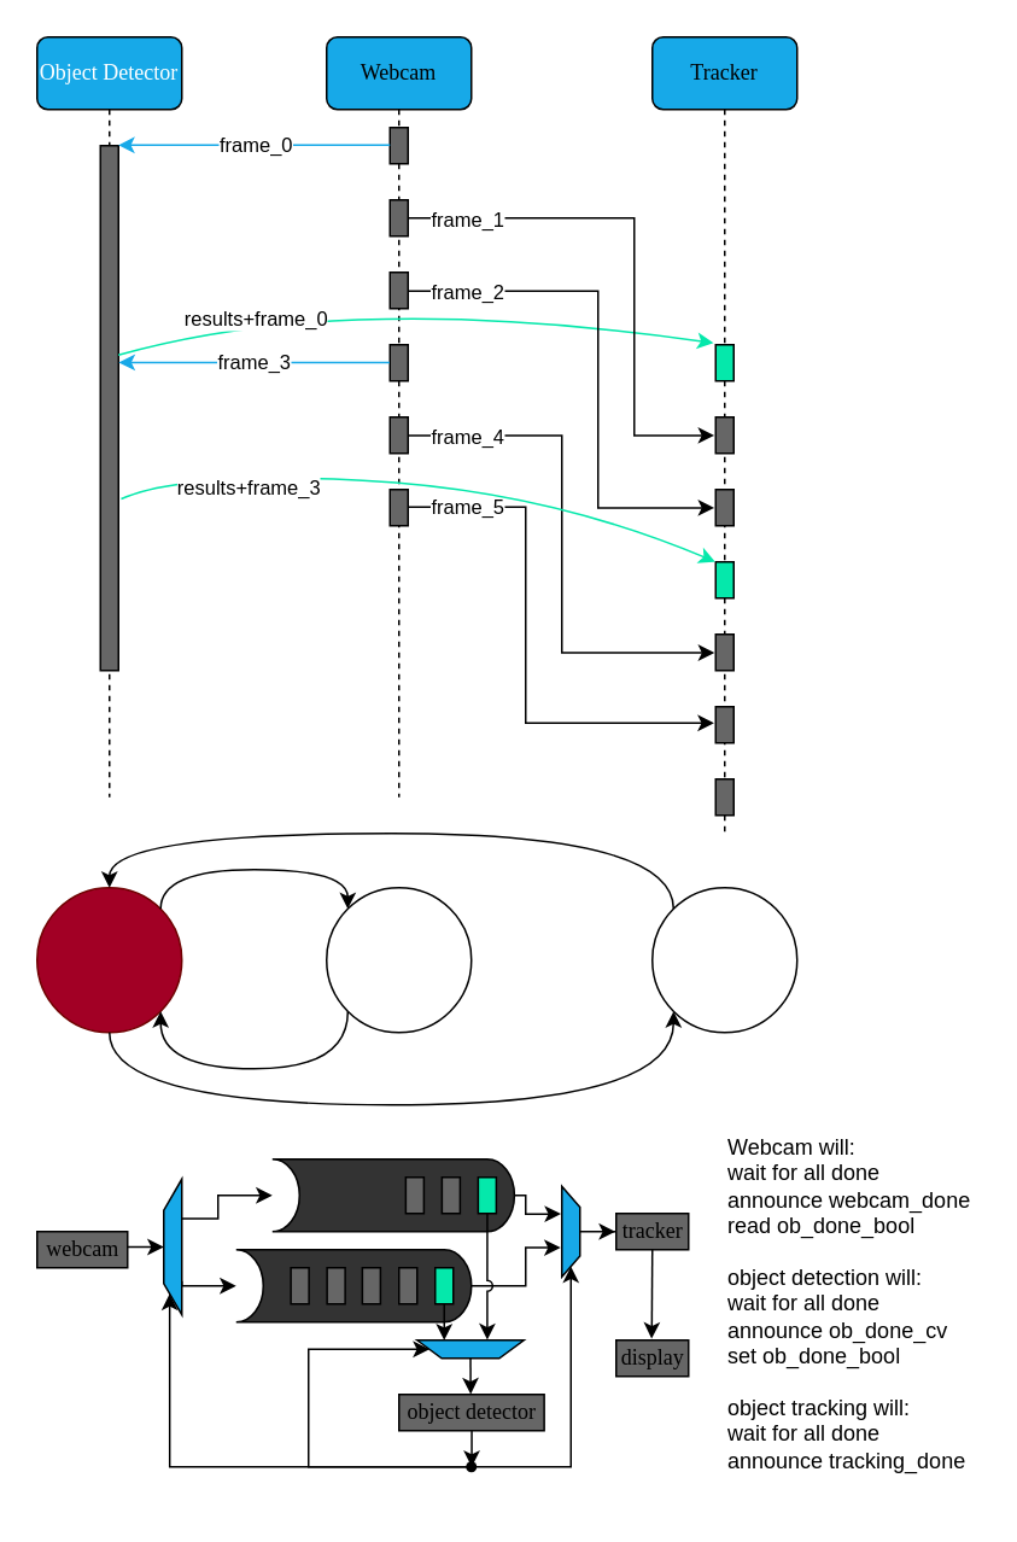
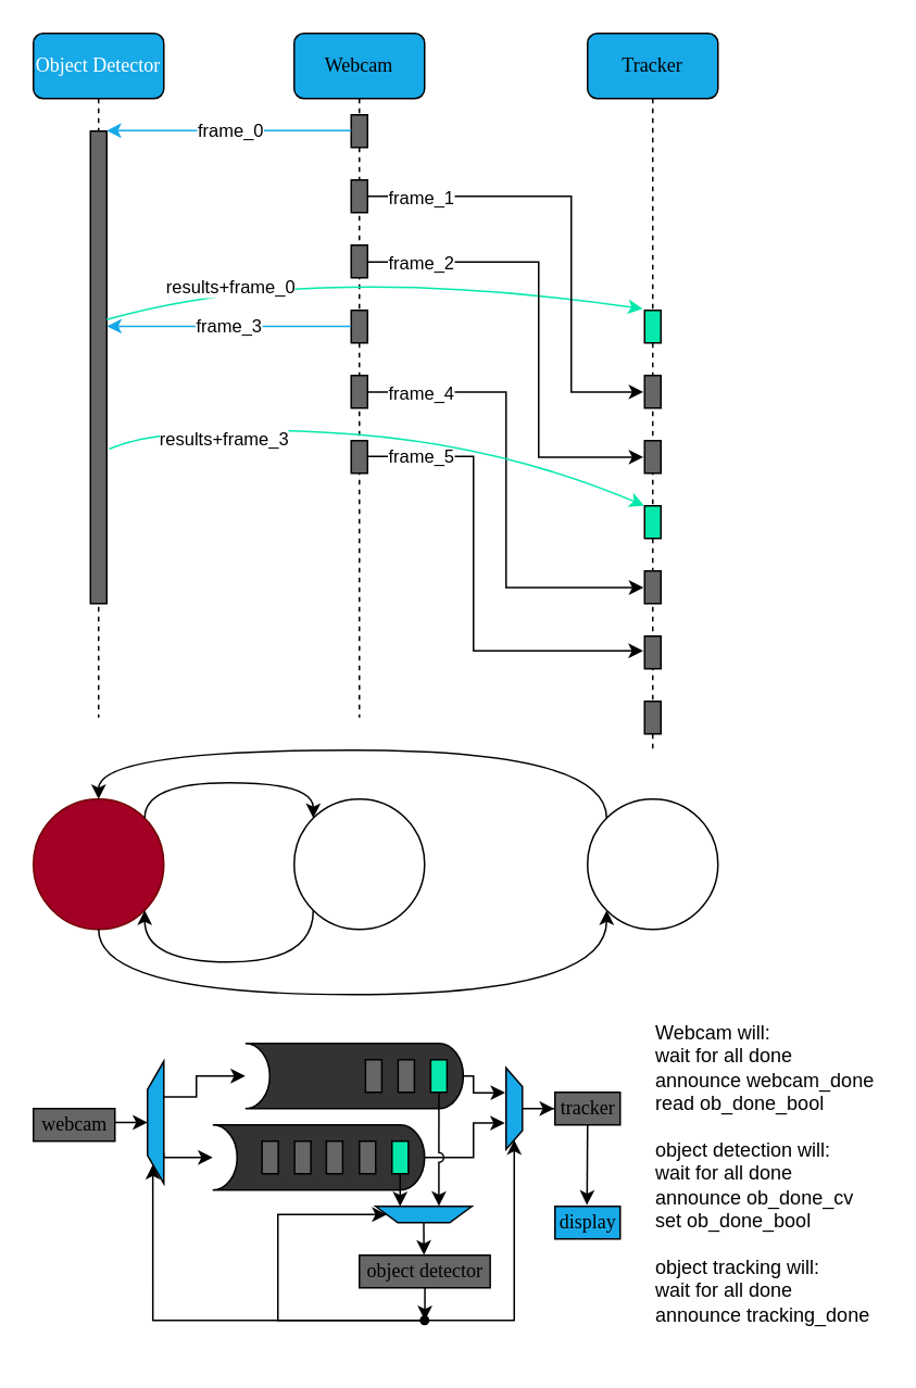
- <mxCell id="66" value="display" style="html=1;points=[];perimeter=orthogonalPerimeter;rounded=0;shadow=0;comic=0;labelBackgroundColor=none;strokeWidth=1;fontFamily=Verdana;fontSize=12;align=center;fillColor=#666666;" parent="1" vertex="1"><mxGeometry x="340" y="740" width="40" height="20" as="geometry" /></mxCell>
+ <mxCell id="66" value="display" style="html=1;points=[];perimeter=orthogonalPerimeter;rounded=0;shadow=0;comic=0;labelBackgroundColor=none;strokeWidth=1;fontFamily=Verdana;fontSize=12;align=center;fillColor=#17a9e8;" parent="1" vertex="1"><mxGeometry x="340" y="740" width="40" height="20" as="geometry" /></mxCell>
